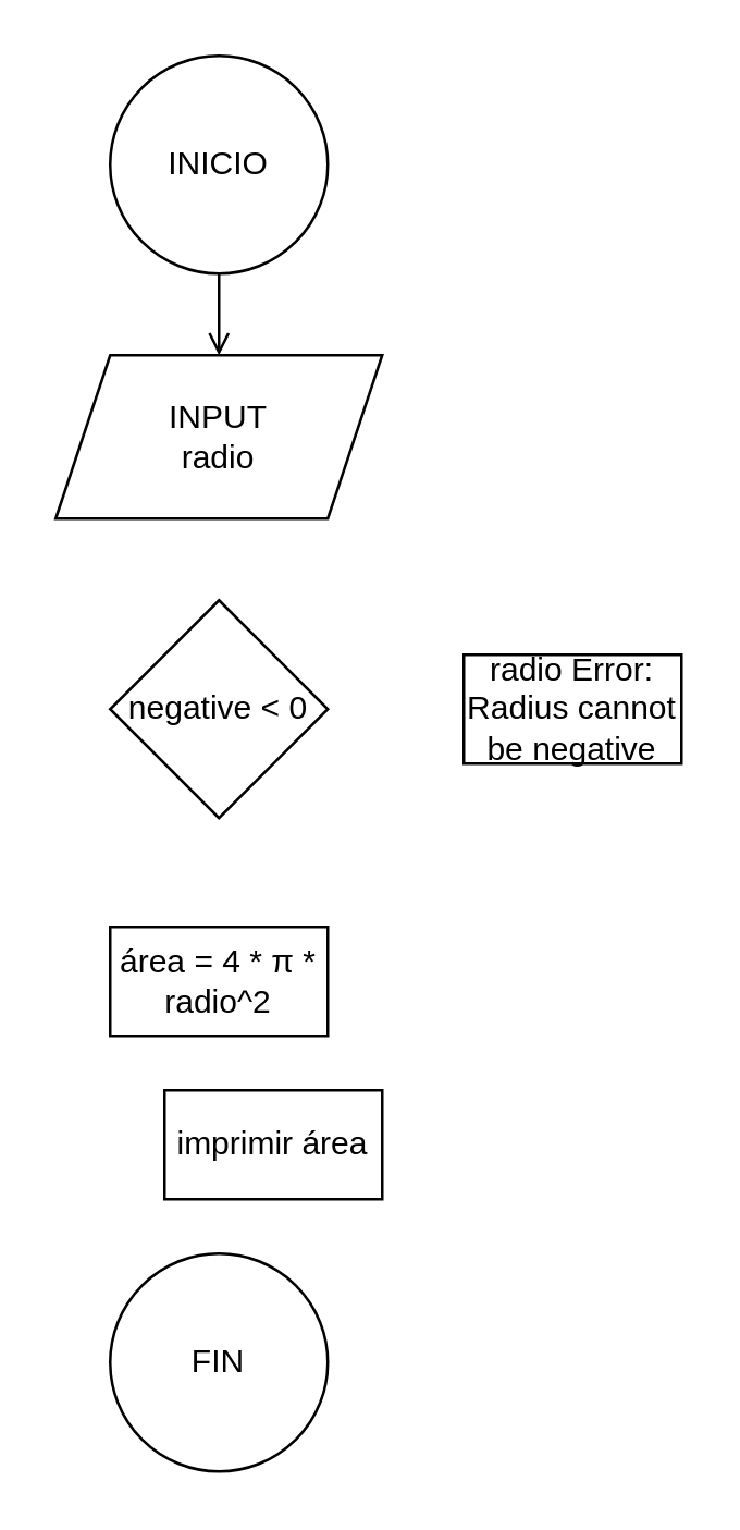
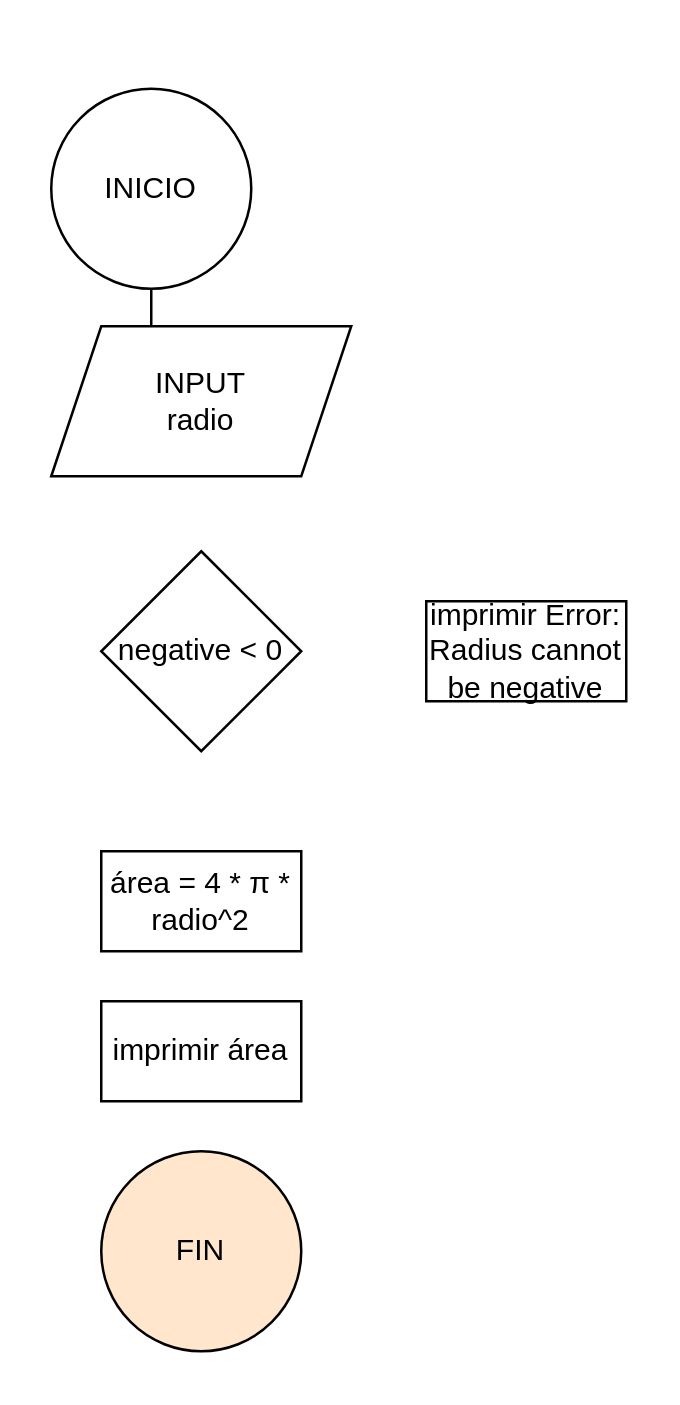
- <mxCell id="3" value="INICIO" style="ellipse;whiteSpace=wrap;html=1;" vertex="1" parent="1"><mxGeometry x="40" y="20" width="80" height="80" as="geometry" /></mxCell>
+ <mxCell id="3" value="INICIO" style="ellipse;whiteSpace=wrap;html=1;" vertex="1" parent="1"><mxGeometry x="20" y="35" width="80" height="80" as="geometry" /></mxCell>
- <mxCell id="6" value="radio Error: Radius cannot be negative" style="whiteSpace=wrap;html=1;" vertex="1" parent="1"><mxGeometry x="170" y="240" width="80" height="40" as="geometry" /></mxCell>
+ <mxCell id="6" value="imprimir Error: Radius cannot be negative" style="whiteSpace=wrap;html=1;" vertex="1" parent="1"><mxGeometry x="170" y="240" width="80" height="40" as="geometry" /></mxCell>
- <mxCell id="8" value="imprimir área" style="whiteSpace=wrap;html=1;" vertex="1" parent="1"><mxGeometry x="60" y="400" width="80" height="40" as="geometry" /></mxCell>
+ <mxCell id="8" value="imprimir área" style="whiteSpace=wrap;html=1;" vertex="1" parent="1"><mxGeometry x="40" y="400" width="80" height="40" as="geometry" /></mxCell>
- <mxCell id="9" value="FIN" style="ellipse;whiteSpace=wrap;html=1;" vertex="1" parent="1"><mxGeometry x="40" y="460" width="80" height="80" as="geometry" /></mxCell>
+ <mxCell id="9" value="FIN" style="ellipse;whiteSpace=wrap;html=1;fillColor=#ffe6cc;" vertex="1" parent="1"><mxGeometry x="40" y="460" width="80" height="80" as="geometry" /></mxCell>
